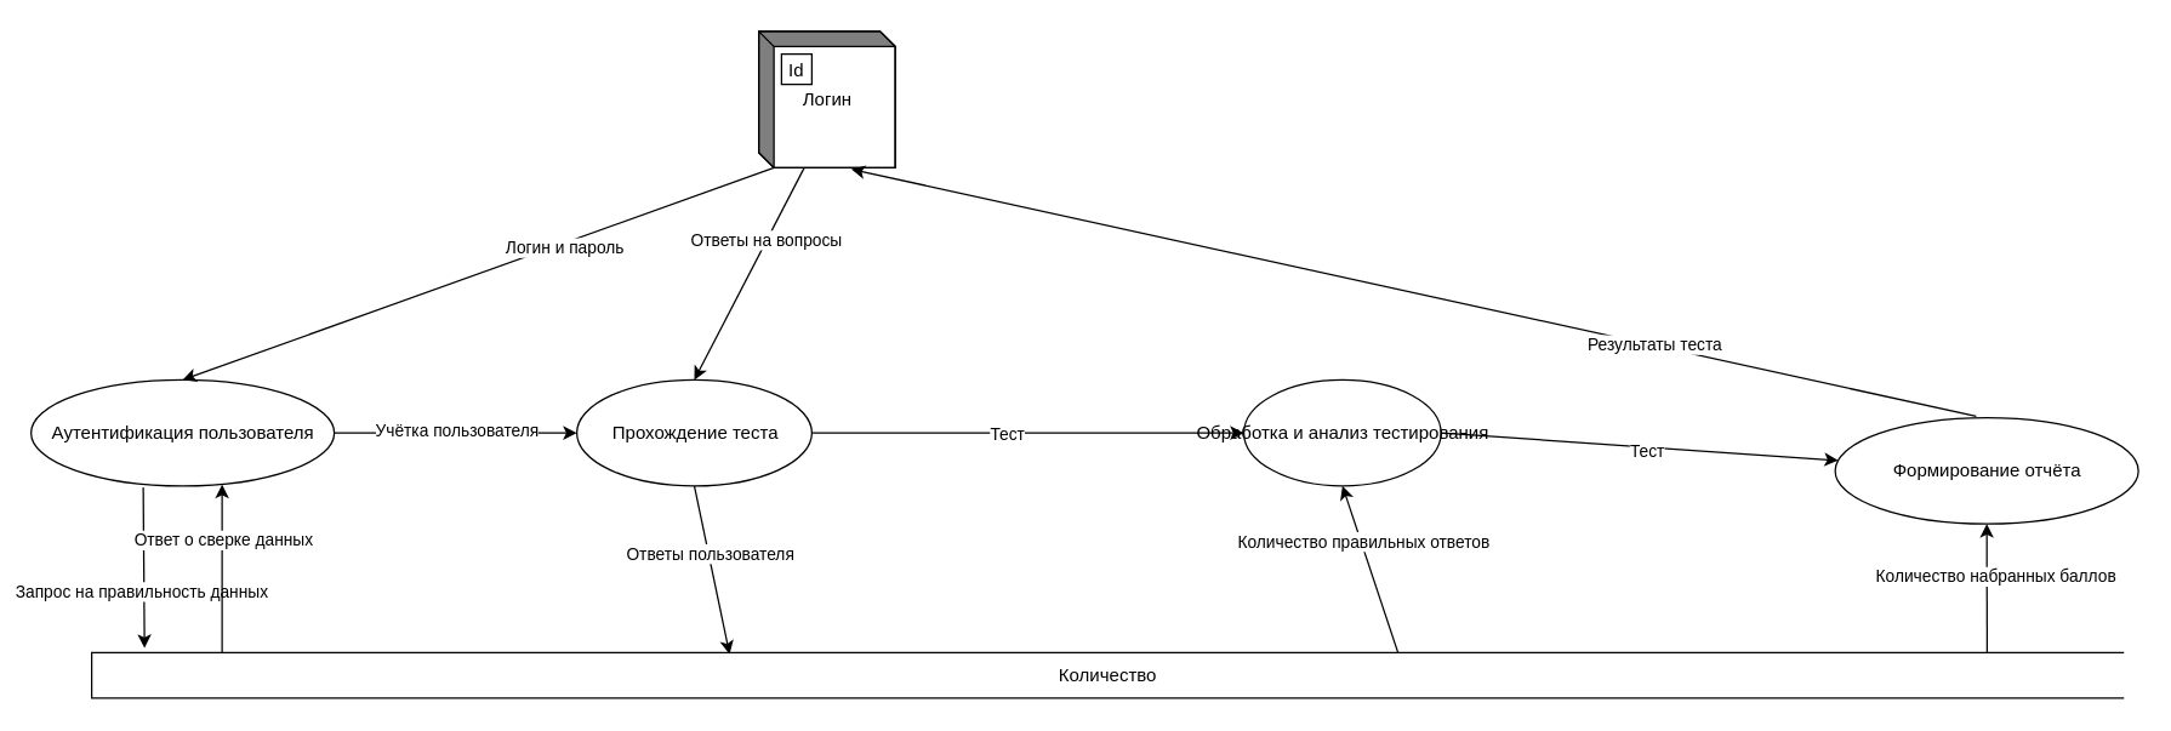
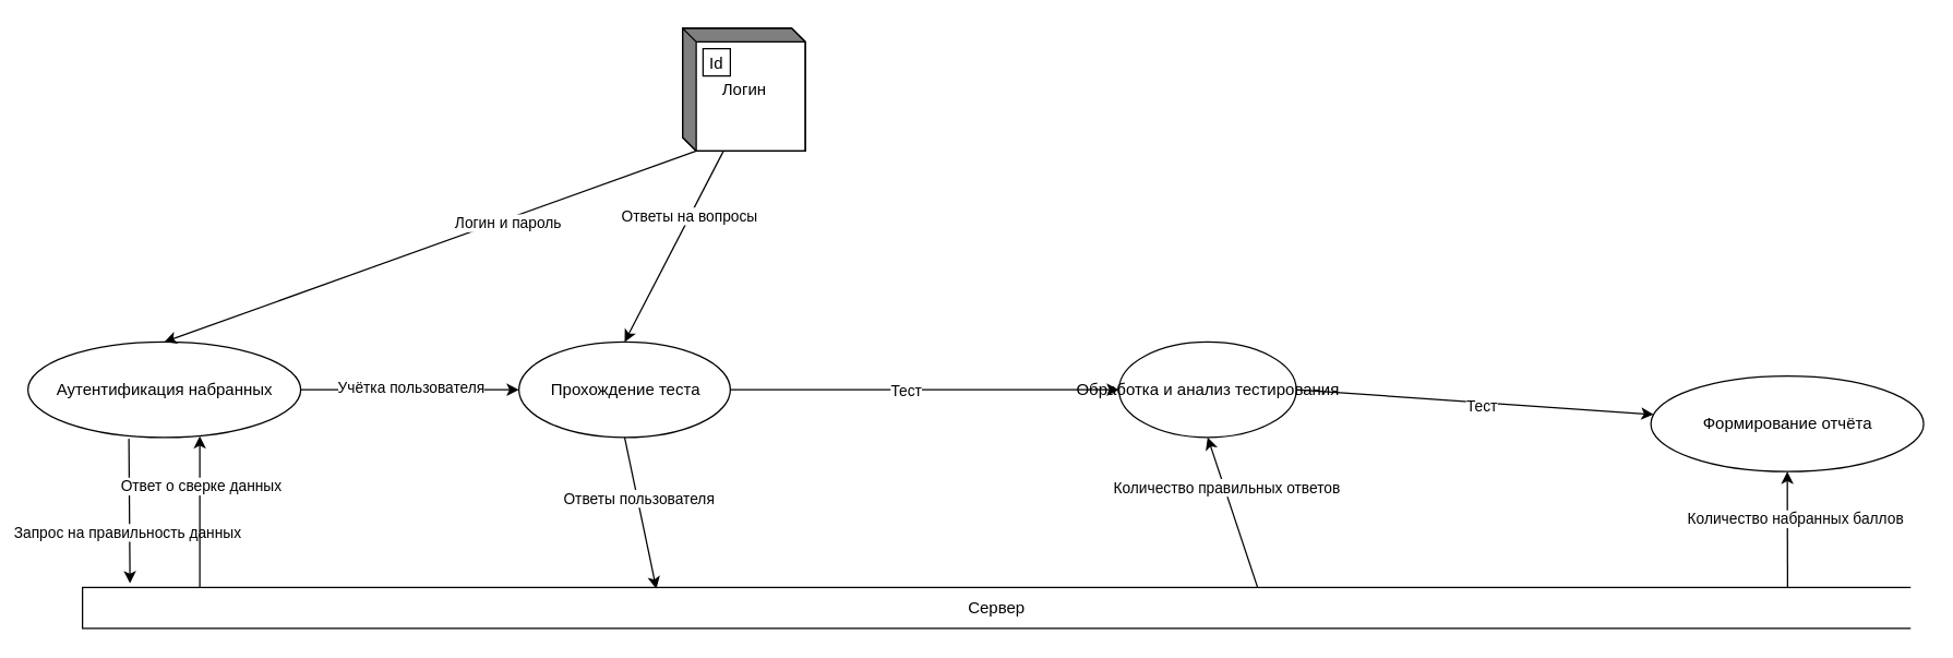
- <mxCell id="20" value="" style="endArrow=classic;html=1;exitX=0.465;exitY=-0.014;exitDx=0;exitDy=0;exitPerimeter=0;entryX=0.678;entryY=1.011;entryDx=0;entryDy=0;entryPerimeter=0;" edge="1" parent="1" source="7" target="3"><mxGeometry width="50" height="50" relative="1" as="geometry"><mxPoint x="590" y="210" as="sourcePoint" /><mxPoint x="640" y="160" as="targetPoint" /></mxGeometry></mxCell>
- <mxCell id="21" value="Результаты теста" style="edgeLabel;html=1;align=center;verticalAlign=middle;resizable=0;points=[];" vertex="1" connectable="0" parent="20"><mxGeometry x="-0.425" y="-1" relative="1" as="geometry"><mxPoint as="offset" /></mxGeometry></mxCell>
- <mxCell id="2" value="Аутентификация пользователя" style="shape=ellipse;html=1;dashed=0;whitespace=wrap;perimeter=ellipsePerimeter;" vertex="1" parent="1"><mxGeometry x="20" y="250" width="200" height="70" as="geometry" /></mxCell>
+ <mxCell id="2" value="Аутентификация набранных" style="shape=ellipse;html=1;dashed=0;whitespace=wrap;perimeter=ellipsePerimeter;" vertex="1" parent="1"><mxGeometry x="20" y="250" width="200" height="70" as="geometry" /></mxCell>
- <mxCell id="10" value="Количество" style="html=1;dashed=0;whitespace=wrap;shape=partialRectangle;right=0;" vertex="1" parent="1"><mxGeometry x="60" y="430" width="1340" height="30" as="geometry" /></mxCell>
+ <mxCell id="10" value="Сервер" style="html=1;dashed=0;whitespace=wrap;shape=partialRectangle;right=0;" vertex="1" parent="1"><mxGeometry x="60" y="430" width="1340" height="30" as="geometry" /></mxCell>
